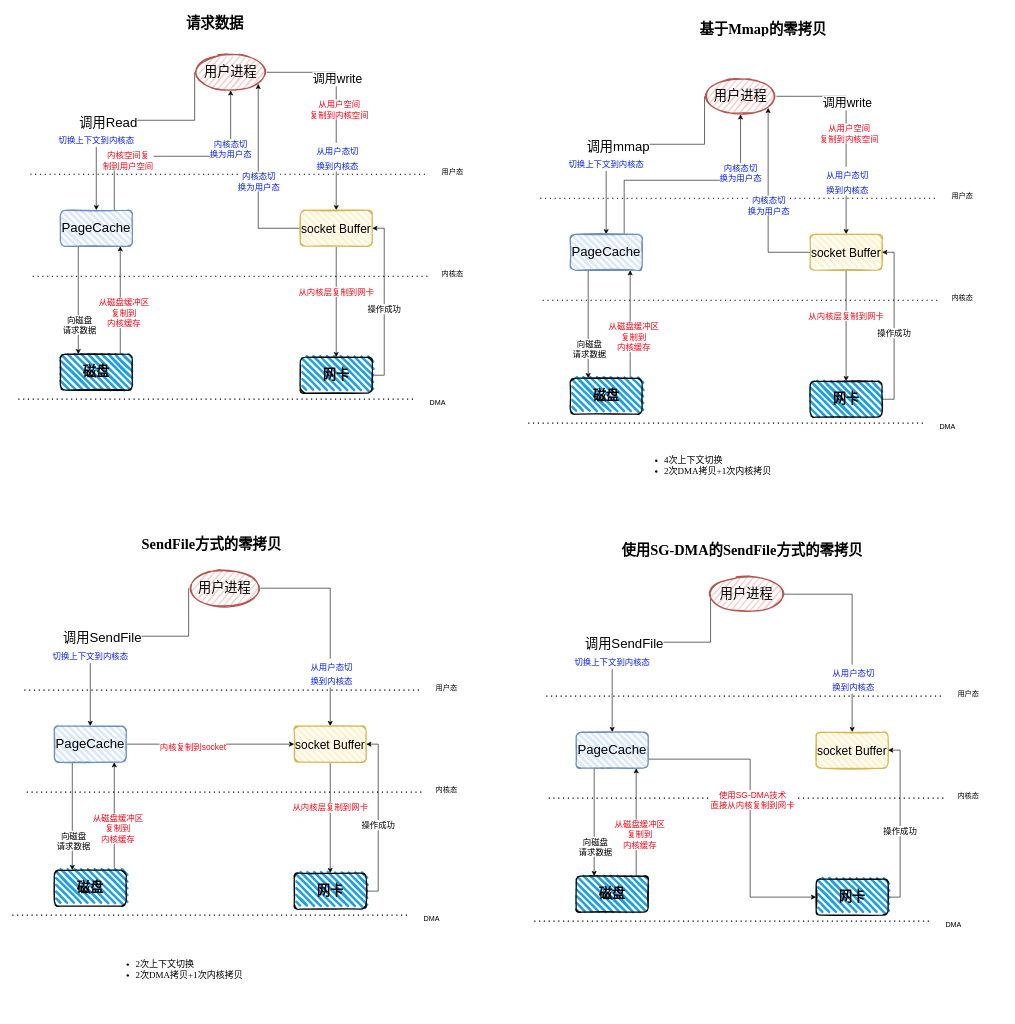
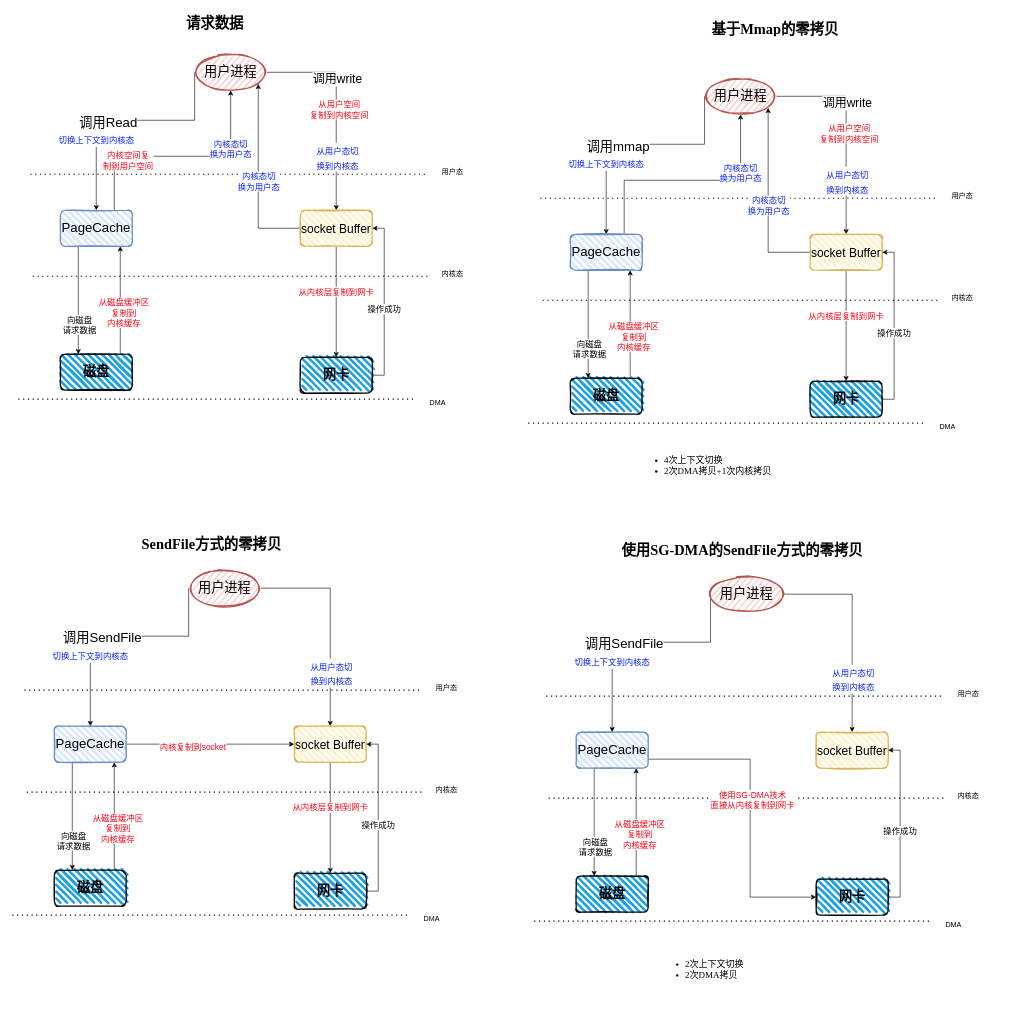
- <mxCell id="116" value="基于Mmap的零拷贝" style="text;strokeColor=none;fillColor=none;align=left;verticalAlign=middle;spacingLeft=4;spacingRight=4;overflow=hidden;points=[[0,0.5],[1,0.5]];portConstraint=eastwest;rotatable=0;fontSize=24;fontColor=#000000;fontStyle=1;fontFamily=Comic Sans MS;labelBorderColor=none;labelBackgroundColor=none;" vertex="1" parent="1"><mxGeometry x="1160" y="30" width="347" height="30" as="geometry" /></mxCell>
+ <mxCell id="116" value="基于Mmap的零拷贝" style="text;strokeColor=none;fillColor=none;align=left;verticalAlign=middle;spacingLeft=4;spacingRight=4;overflow=hidden;points=[[0,0.5],[1,0.5]];portConstraint=eastwest;rotatable=0;fontSize=24;fontColor=#000000;fontStyle=1;fontFamily=Comic Sans MS;labelBorderColor=none;labelBackgroundColor=none;" vertex="1" parent="1"><mxGeometry x="1180" y="30" width="347" height="30" as="geometry" /></mxCell>
- <mxCell id="118" value="&lt;ul style=&quot;font-size: 15px;&quot;&gt;&lt;li&gt;2次上下文切换&lt;/li&gt;&lt;li&gt;2次DMA拷贝+1次内核拷贝&lt;/li&gt;&lt;/ul&gt;" style="text;strokeColor=none;fillColor=none;html=1;whiteSpace=wrap;verticalAlign=middle;overflow=hidden;labelBackgroundColor=none;labelBorderColor=none;fontFamily=Comic Sans MS;fontSize=24;fontColor=#000000;" vertex="1" parent="1"><mxGeometry x="184" y="1545" width="380" height="140" as="geometry" /></mxCell>
+ <mxCell id="119" value="&lt;ul style=&quot;font-size: 15px;&quot;&gt;&lt;li&gt;2次上下文切换&lt;/li&gt;&lt;li&gt;2次DMA拷贝&lt;/li&gt;&lt;/ul&gt;" style="text;strokeColor=none;fillColor=none;html=1;whiteSpace=wrap;verticalAlign=middle;overflow=hidden;labelBackgroundColor=none;labelBorderColor=none;fontFamily=Comic Sans MS;fontSize=24;fontColor=#000000;" vertex="1" parent="1"><mxGeometry x="1100" y="1545" width="380" height="140" as="geometry" /></mxCell>
